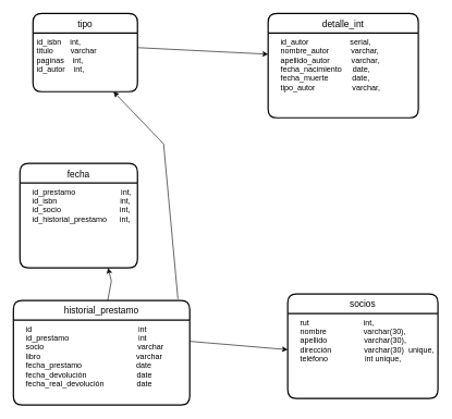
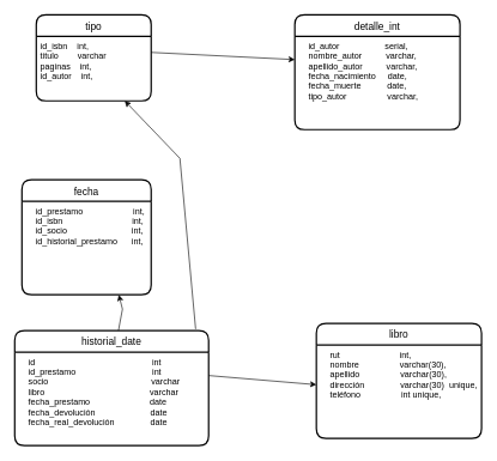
- <mxCell id="10" value="socios" style="swimlane;childLayout=stackLayout;horizontal=1;startSize=30;horizontalStack=0;rounded=1;fontSize=14;fontStyle=0;strokeWidth=2;resizeParent=0;resizeLast=1;shadow=0;dashed=0;align=center;" vertex="1" parent="1"><mxGeometry x="440" y="450" width="230" height="160" as="geometry" /></mxCell>
+ <mxCell id="10" value="libro" style="swimlane;childLayout=stackLayout;horizontal=1;startSize=30;horizontalStack=0;rounded=1;fontSize=14;fontStyle=0;strokeWidth=2;resizeParent=0;resizeLast=1;shadow=0;dashed=0;align=center;" vertex="1" parent="1"><mxGeometry x="440" y="450" width="230" height="160" as="geometry" /></mxCell>
- <mxCell id="8" value="historial_prestamo" style="swimlane;childLayout=stackLayout;horizontal=1;startSize=30;horizontalStack=0;rounded=1;fontSize=14;fontStyle=0;strokeWidth=2;resizeParent=0;resizeLast=1;shadow=0;dashed=0;align=center;" vertex="1" parent="1"><mxGeometry x="20" y="460" width="270" height="160" as="geometry" /></mxCell>
+ <mxCell id="8" value="historial_date" style="swimlane;childLayout=stackLayout;horizontal=1;startSize=30;horizontalStack=0;rounded=1;fontSize=14;fontStyle=0;strokeWidth=2;resizeParent=0;resizeLast=1;shadow=0;dashed=0;align=center;" vertex="1" parent="1"><mxGeometry x="20" y="460" width="270" height="160" as="geometry" /></mxCell>
